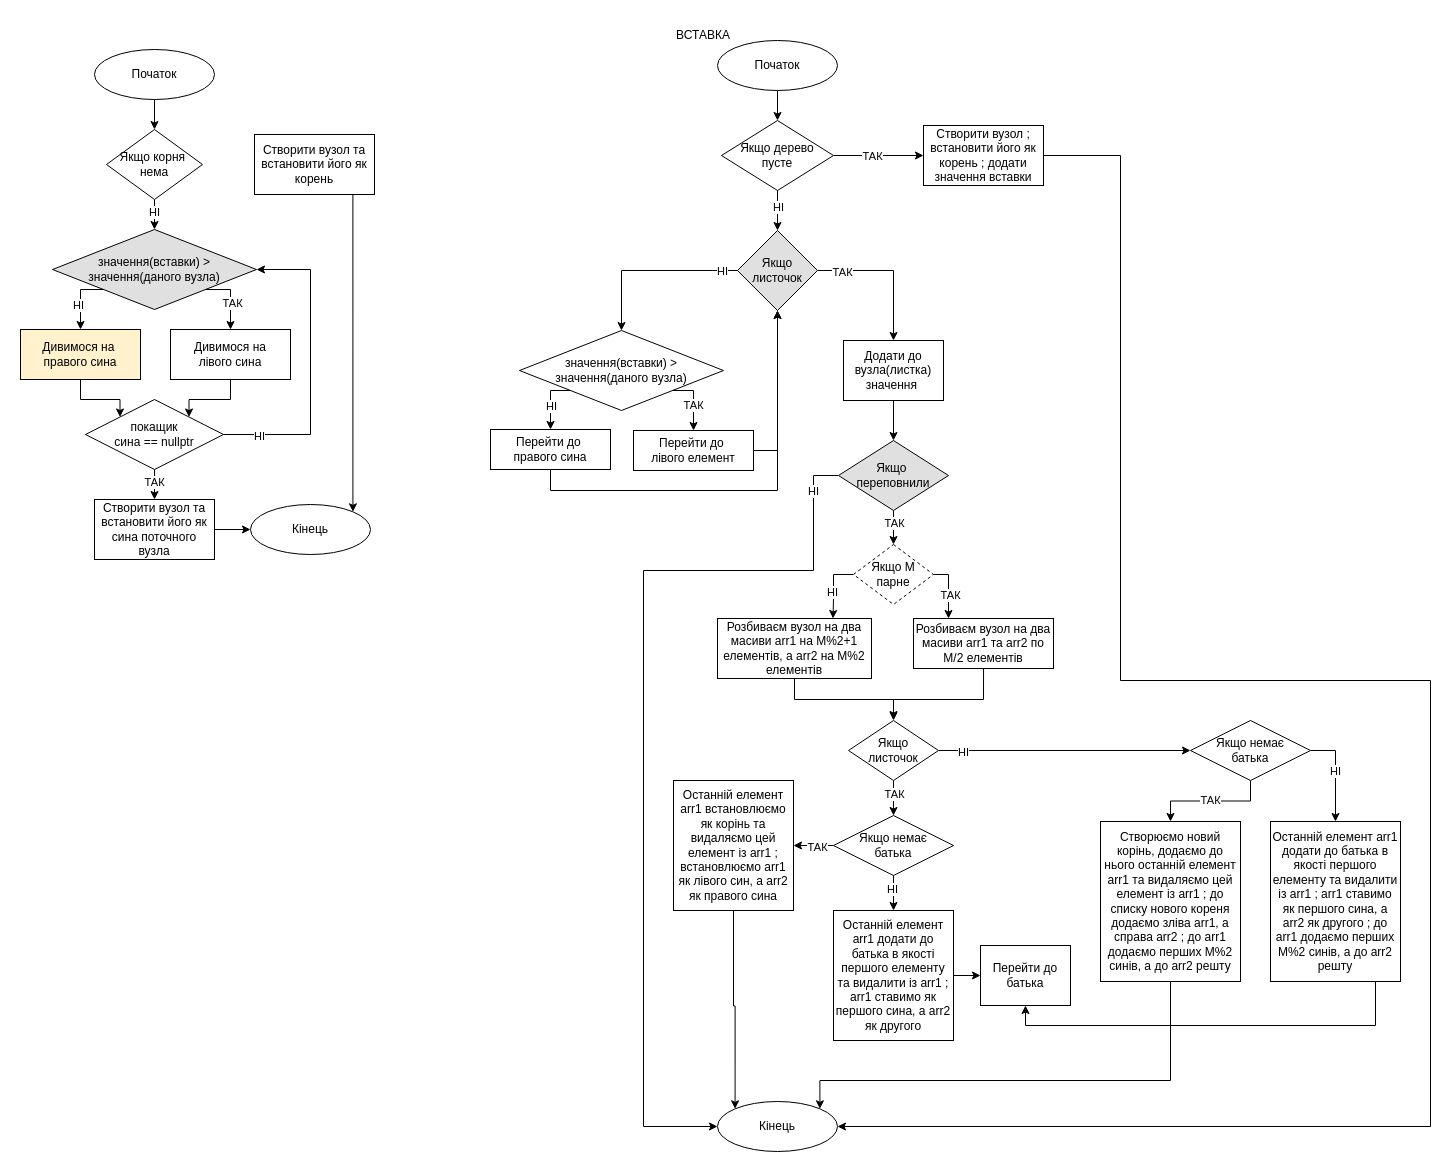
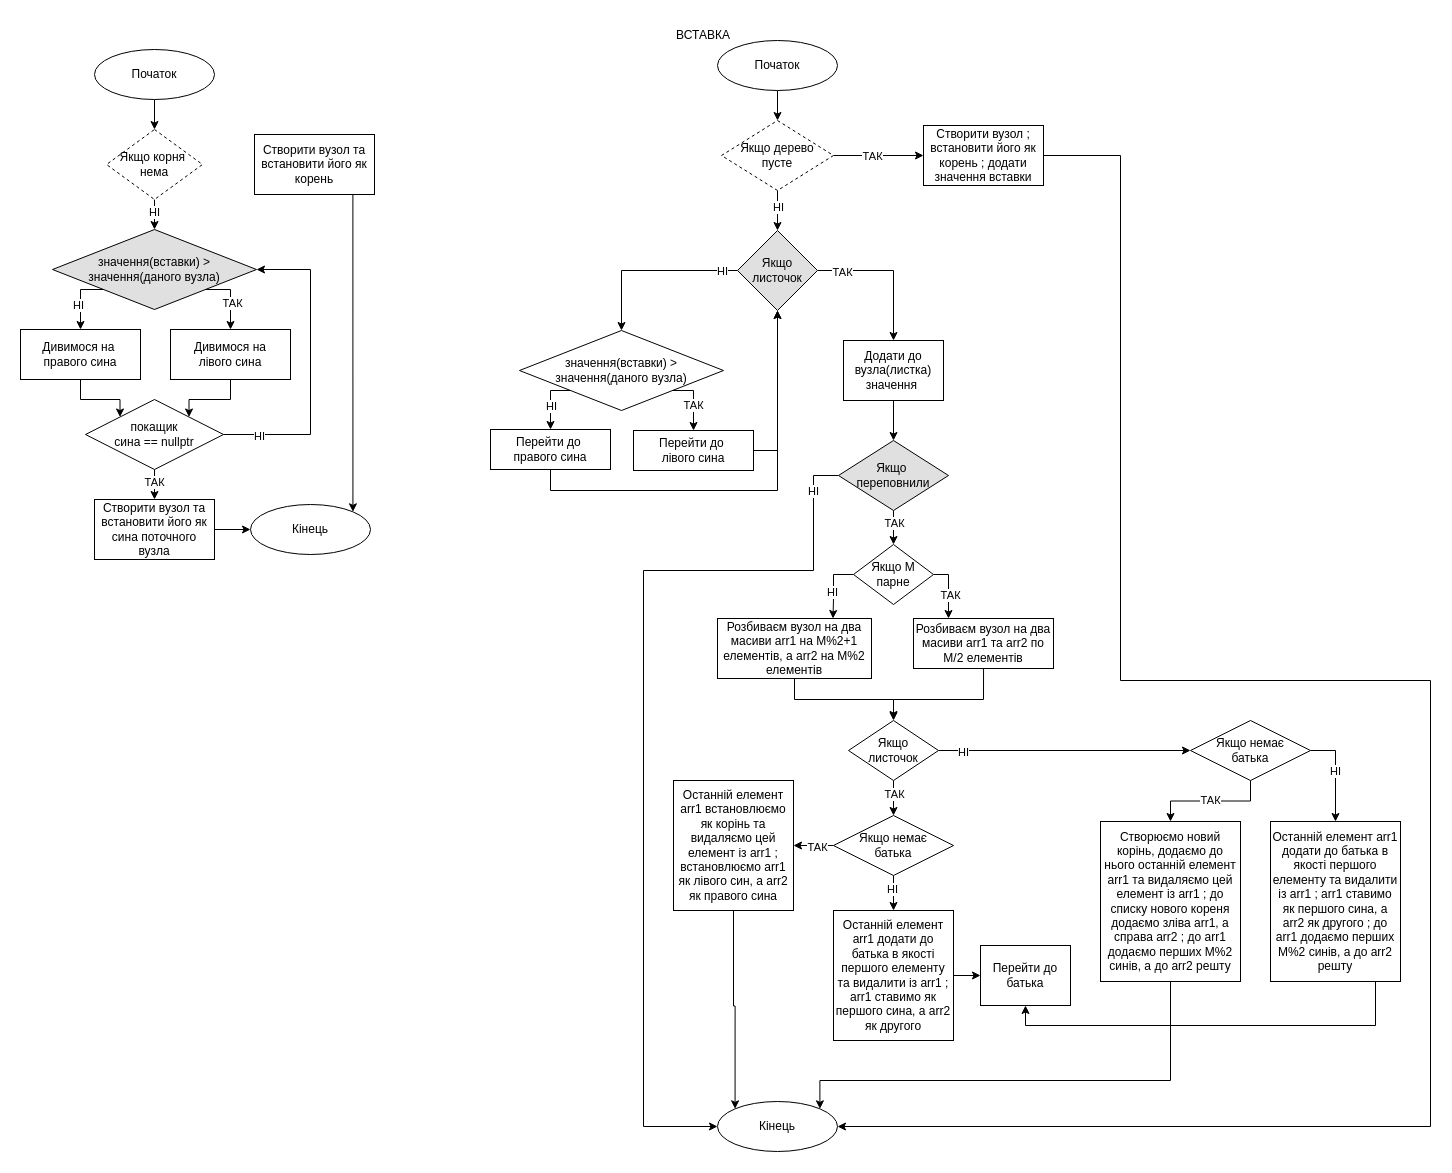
- <mxCell id="33" value="Якщо дерево&lt;div&gt;пусте&lt;/div&gt;" style="rhombus;whiteSpace=wrap;html=1;" vertex="1" parent="1"><mxGeometry x="721" y="120" width="112" height="70" as="geometry" /></mxCell>
+ <mxCell id="33" value="Якщо дерево&lt;div&gt;пусте&lt;/div&gt;" style="rhombus;whiteSpace=wrap;html=1;dashed=1;" vertex="1" parent="1"><mxGeometry x="721" y="120" width="112" height="70" as="geometry" /></mxCell>
- <mxCell id="7" value="Якщо корня&amp;nbsp;&lt;div&gt;нема&lt;/div&gt;" style="rhombus;whiteSpace=wrap;html=1;" vertex="1" parent="1"><mxGeometry x="106" y="129" width="96" height="70" as="geometry" /></mxCell>
+ <mxCell id="7" value="Якщо корня&amp;nbsp;&lt;div&gt;нема&lt;/div&gt;" style="rhombus;whiteSpace=wrap;html=1;dashed=1;" vertex="1" parent="1"><mxGeometry x="106" y="129" width="96" height="70" as="geometry" /></mxCell>
- <mxCell id="16" value="Дивимося на&amp;nbsp;&lt;div&gt;правого сина&lt;/div&gt;" style="rounded=0;whiteSpace=wrap;html=1;fillColor=#fff2cc;" vertex="1" parent="1"><mxGeometry x="20" y="329" width="120" height="50" as="geometry" /></mxCell>
+ <mxCell id="16" value="Дивимося на&amp;nbsp;&lt;div&gt;правого сина&lt;/div&gt;" style="rounded=0;whiteSpace=wrap;html=1;" vertex="1" parent="1"><mxGeometry x="20" y="329" width="120" height="50" as="geometry" /></mxCell>
- <mxCell id="47" value="Перейти до&amp;nbsp;&lt;div&gt;лівого елемент&lt;/div&gt;" style="rounded=0;whiteSpace=wrap;html=1;" vertex="1" parent="1"><mxGeometry x="633" y="430" width="120" height="40" as="geometry" /></mxCell>
+ <mxCell id="47" value="Перейти до&amp;nbsp;&lt;div&gt;лівого сина&lt;/div&gt;" style="rounded=0;whiteSpace=wrap;html=1;" vertex="1" parent="1"><mxGeometry x="633" y="430" width="120" height="40" as="geometry" /></mxCell>
- <mxCell id="61" value="Якщо M парне" style="rhombus;whiteSpace=wrap;html=1;dashed=1;" vertex="1" parent="1"><mxGeometry x="853" y="544" width="80" height="60" as="geometry" /></mxCell>
+ <mxCell id="61" value="Якщо M парне" style="rhombus;whiteSpace=wrap;html=1;" vertex="1" parent="1"><mxGeometry x="853" y="544" width="80" height="60" as="geometry" /></mxCell>
